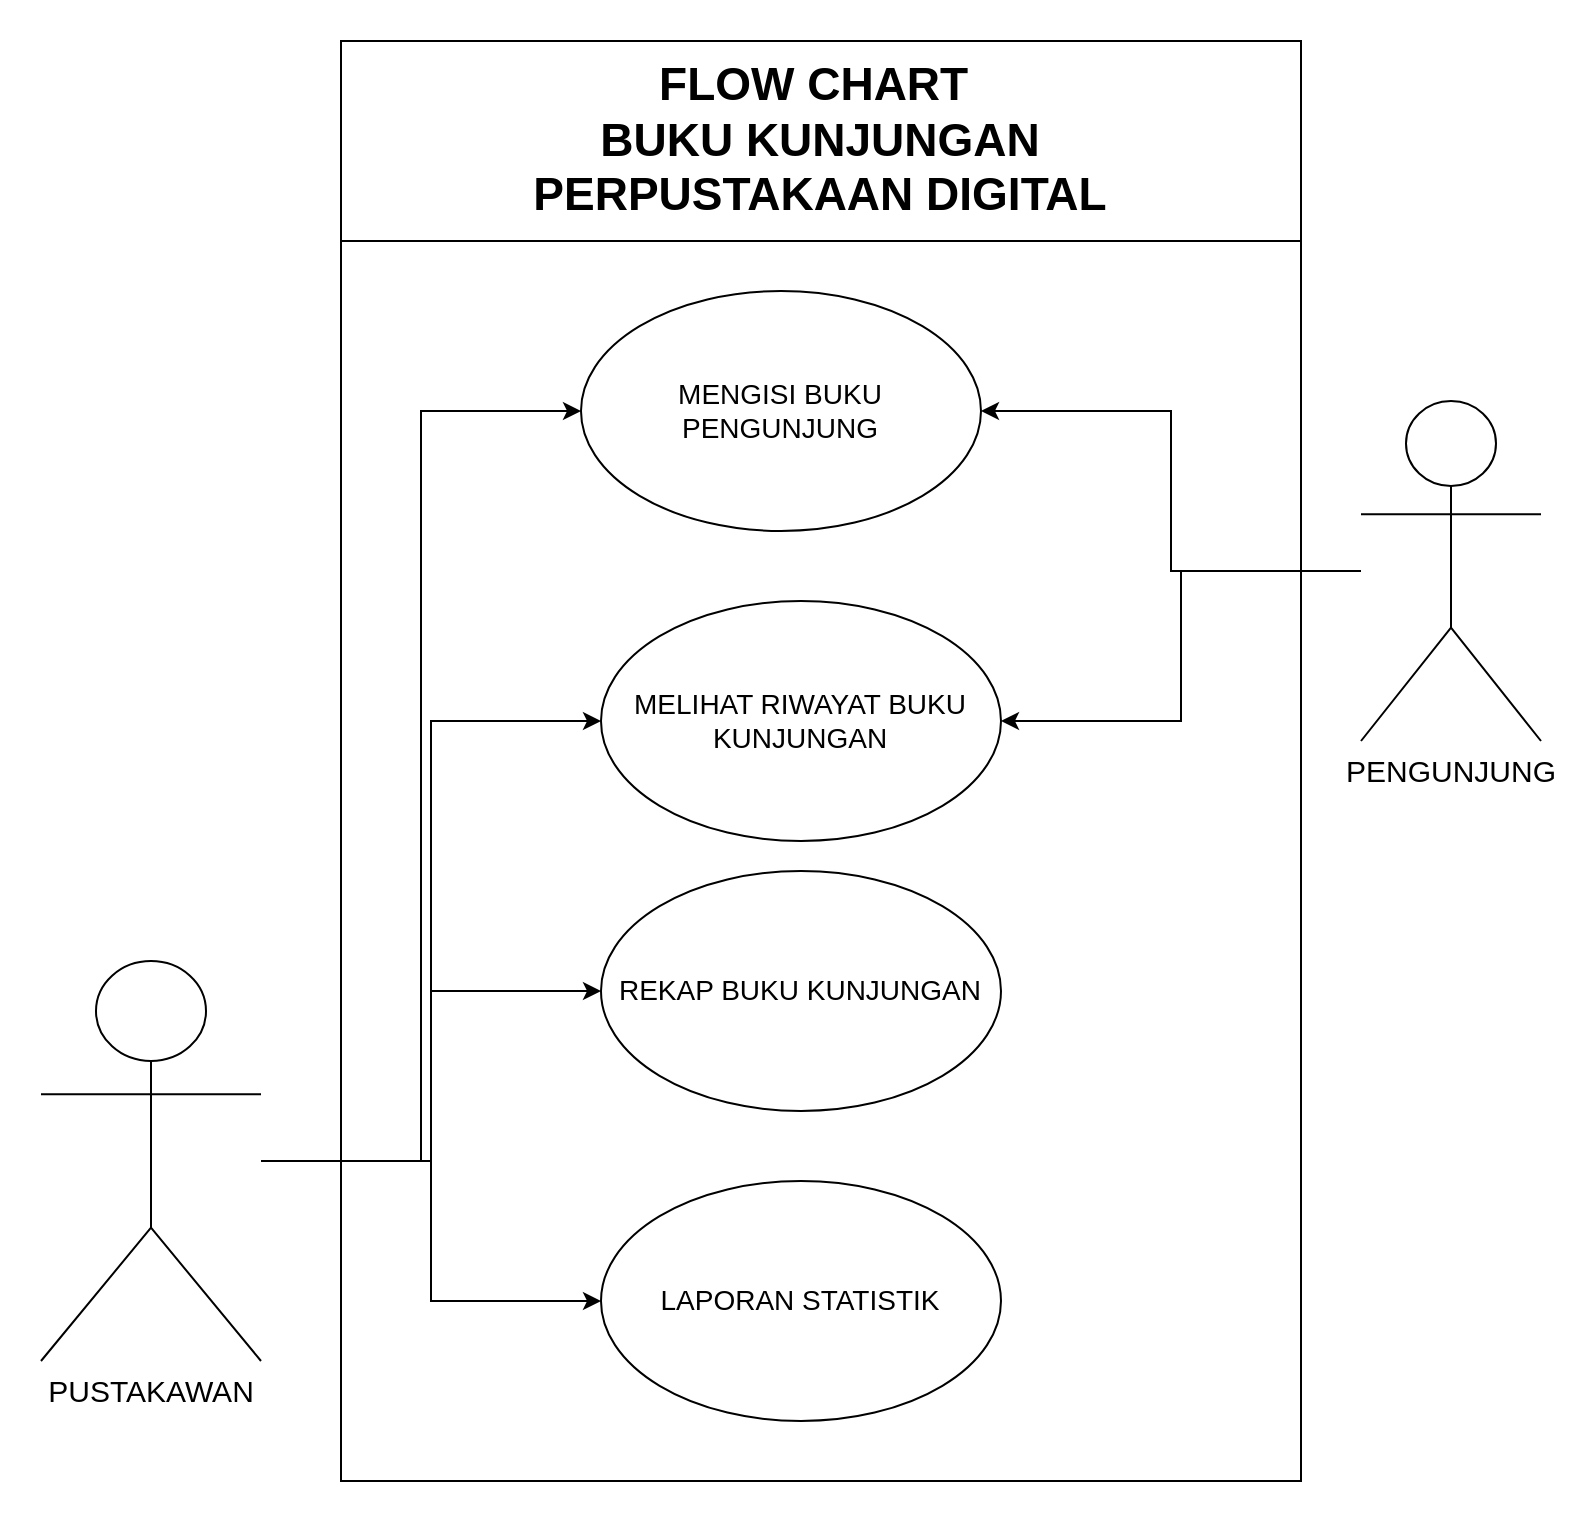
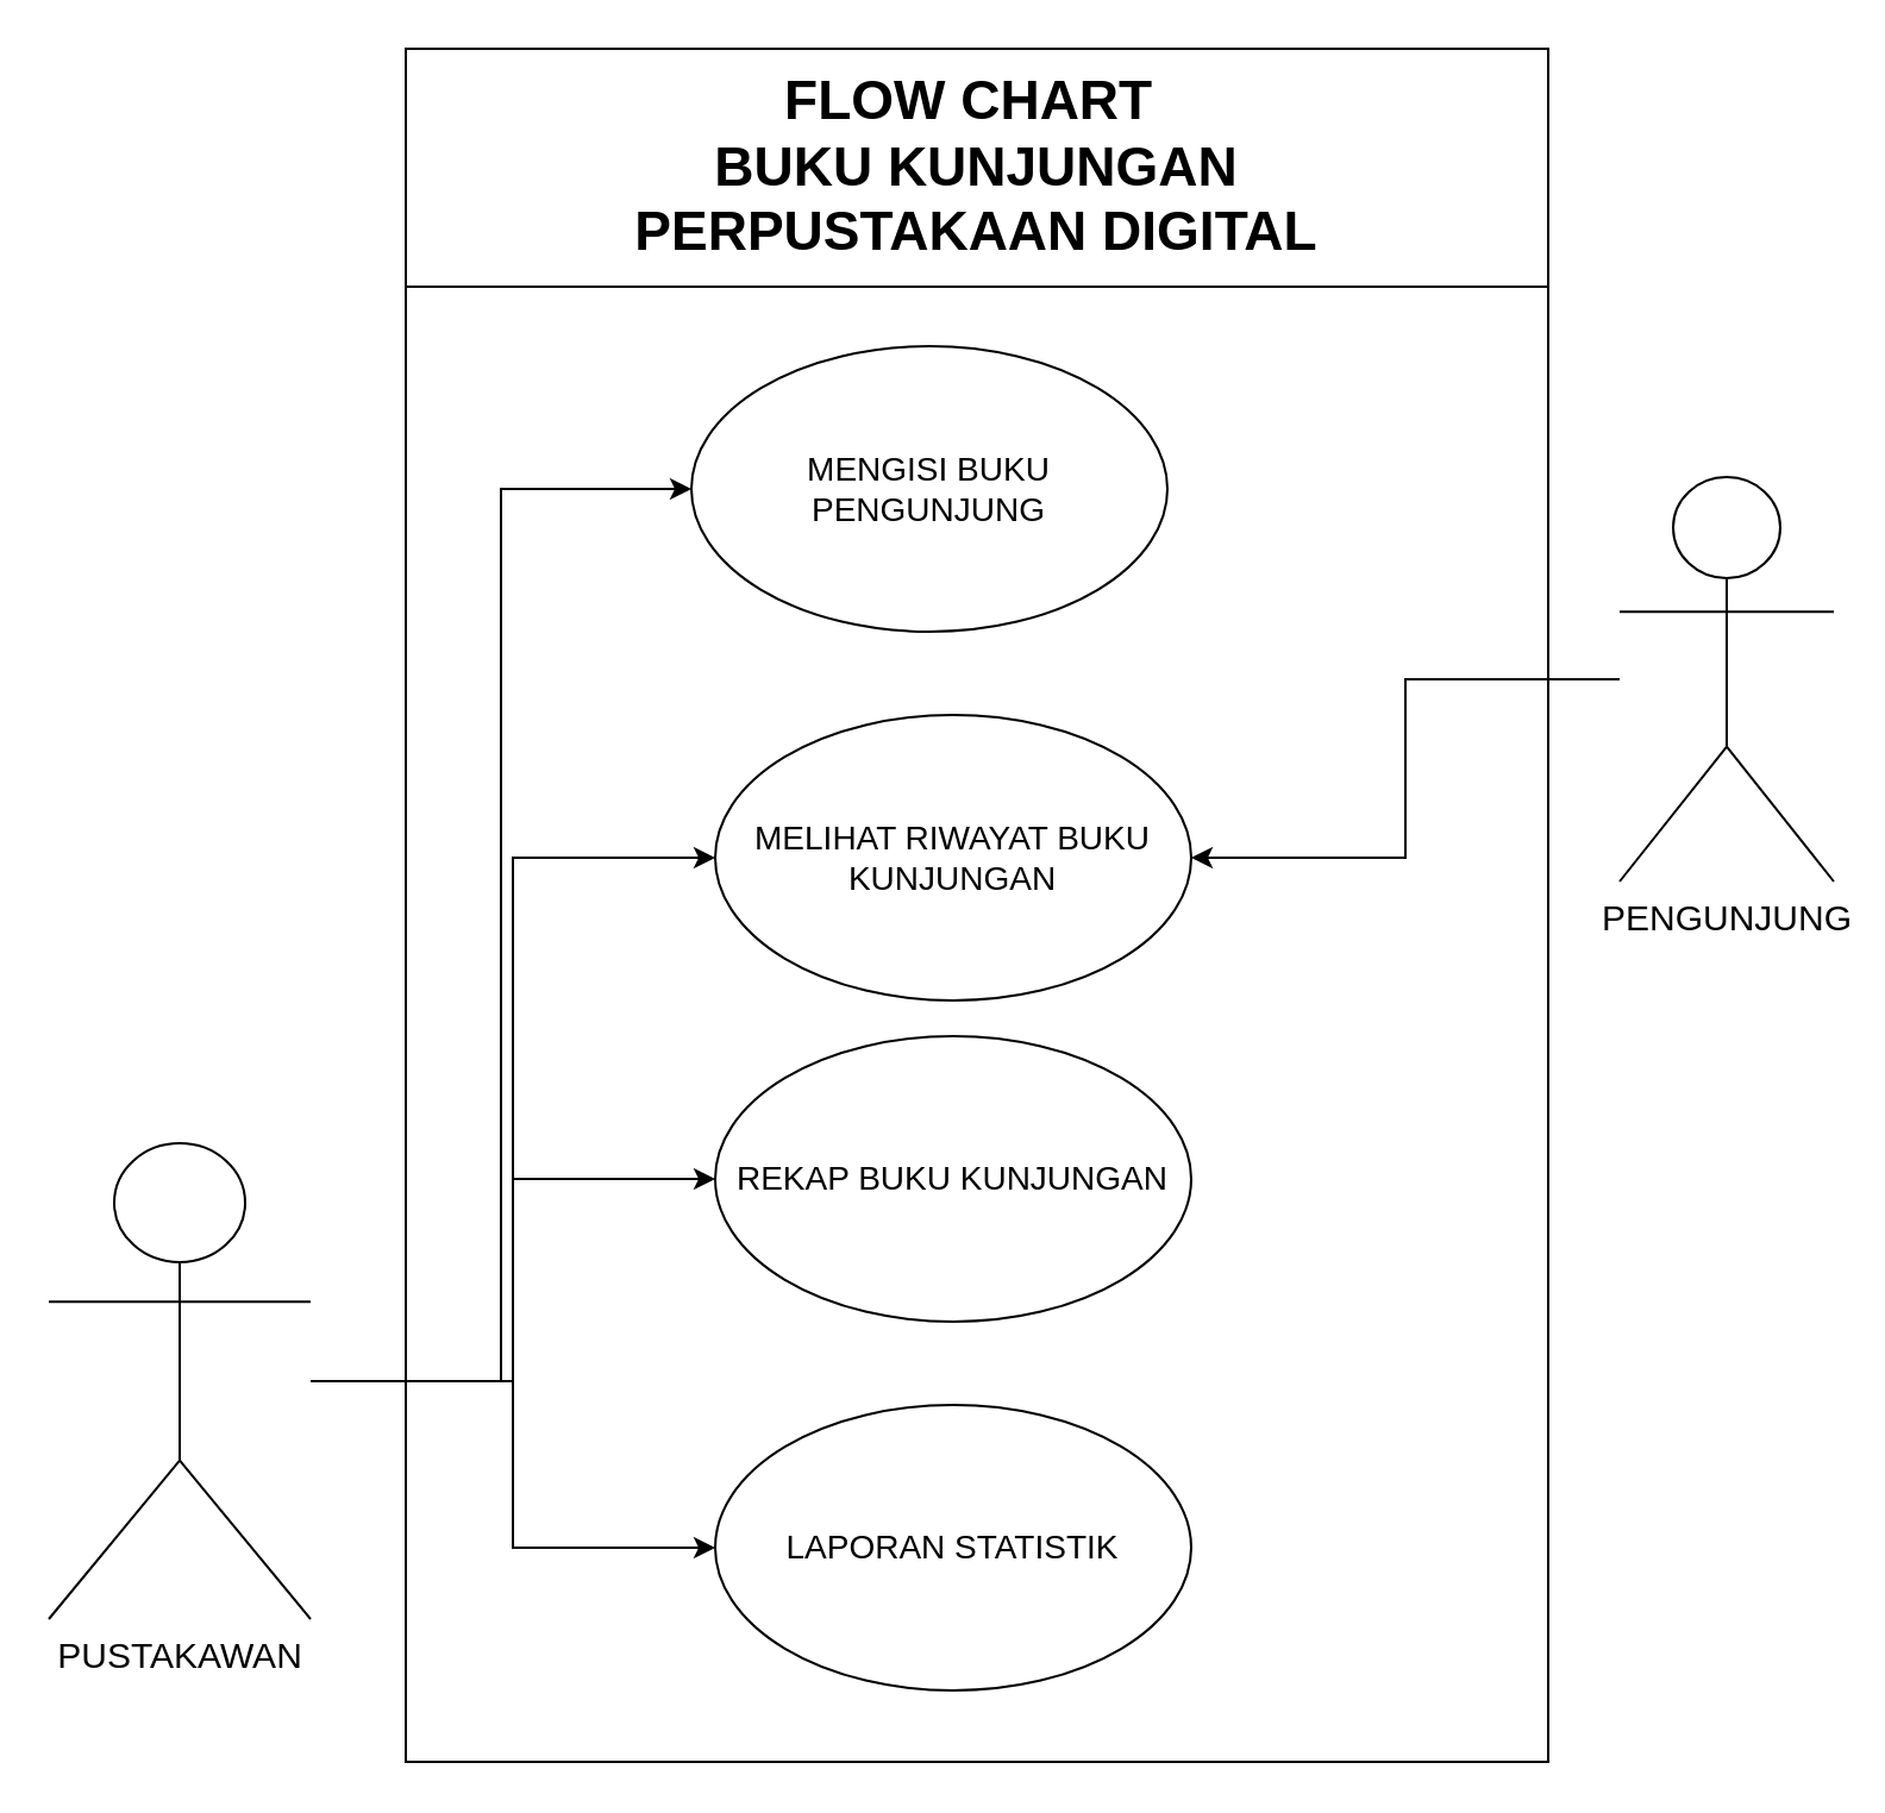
- <mxCell id="10" style="edgeStyle=orthogonalEdgeStyle;rounded=0;orthogonalLoop=1;jettySize=auto;html=1;" edge="1" parent="1" source="12" target="13"><mxGeometry relative="1" as="geometry" /></mxCell>
